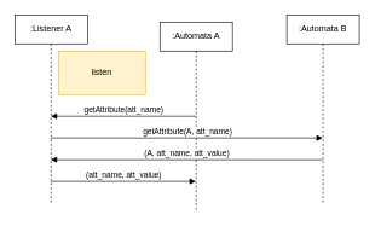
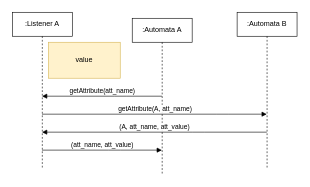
- <mxCell id="5" value="listen" style="rounded=0;whiteSpace=wrap;html=1;fillColor=#fff2cc;strokeColor=#d6b656;" vertex="1" parent="1"><mxGeometry x="80" y="70" width="120" height="60" as="geometry" /></mxCell>
+ <mxCell id="5" value="value" style="rounded=0;whiteSpace=wrap;html=1;fillColor=#fff2cc;strokeColor=#d6b656;" vertex="1" parent="1"><mxGeometry x="80" y="70" width="120" height="60" as="geometry" /></mxCell>
